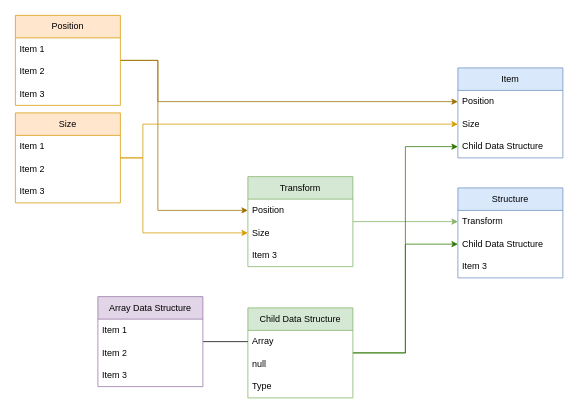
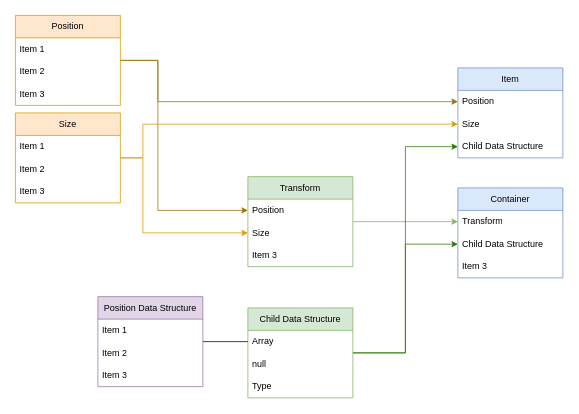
- <mxCell id="2" value="Structure" style="swimlane;fontStyle=0;childLayout=stackLayout;horizontal=1;startSize=30;horizontalStack=0;resizeParent=1;resizeParentMax=0;resizeLast=0;collapsible=1;marginBottom=0;whiteSpace=wrap;html=1;fillColor=#dae8fc;strokeColor=#6c8ebf;" vertex="1" parent="1"><mxGeometry x="610" y="250" width="140" height="120" as="geometry" /></mxCell>
+ <mxCell id="2" value="Container" style="swimlane;fontStyle=0;childLayout=stackLayout;horizontal=1;startSize=30;horizontalStack=0;resizeParent=1;resizeParentMax=0;resizeLast=0;collapsible=1;marginBottom=0;whiteSpace=wrap;html=1;fillColor=#dae8fc;strokeColor=#6c8ebf;" vertex="1" parent="1"><mxGeometry x="610" y="250" width="140" height="120" as="geometry" /></mxCell>
- <mxCell id="34" value="Array Data Structure" style="swimlane;fontStyle=0;childLayout=stackLayout;horizontal=1;startSize=30;horizontalStack=0;resizeParent=1;resizeParentMax=0;resizeLast=0;collapsible=1;marginBottom=0;whiteSpace=wrap;html=1;fillColor=#e1d5e7;strokeColor=#9673a6;" vertex="1" parent="1"><mxGeometry x="130" y="395" width="140" height="120" as="geometry" /></mxCell>
+ <mxCell id="34" value="Position Data Structure" style="swimlane;fontStyle=0;childLayout=stackLayout;horizontal=1;startSize=30;horizontalStack=0;resizeParent=1;resizeParentMax=0;resizeLast=0;collapsible=1;marginBottom=0;whiteSpace=wrap;html=1;fillColor=#e1d5e7;strokeColor=#9673a6;" vertex="1" parent="1"><mxGeometry x="130" y="395" width="140" height="120" as="geometry" /></mxCell>
